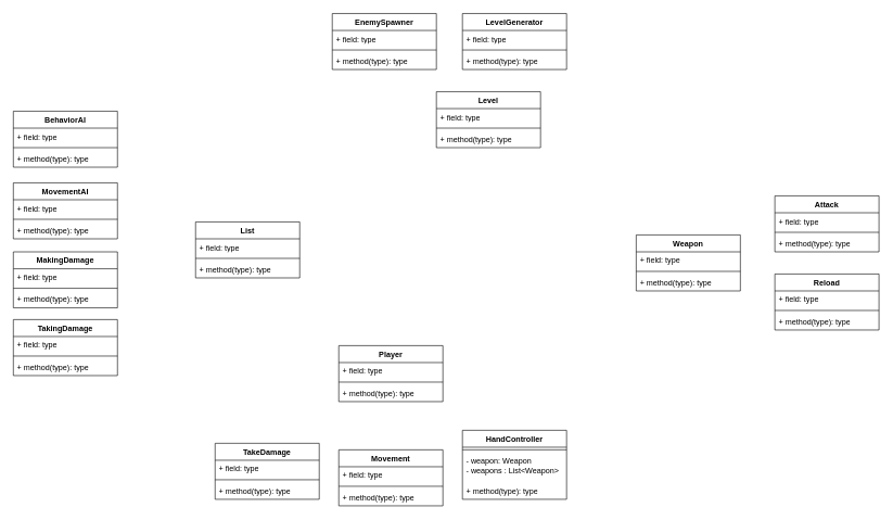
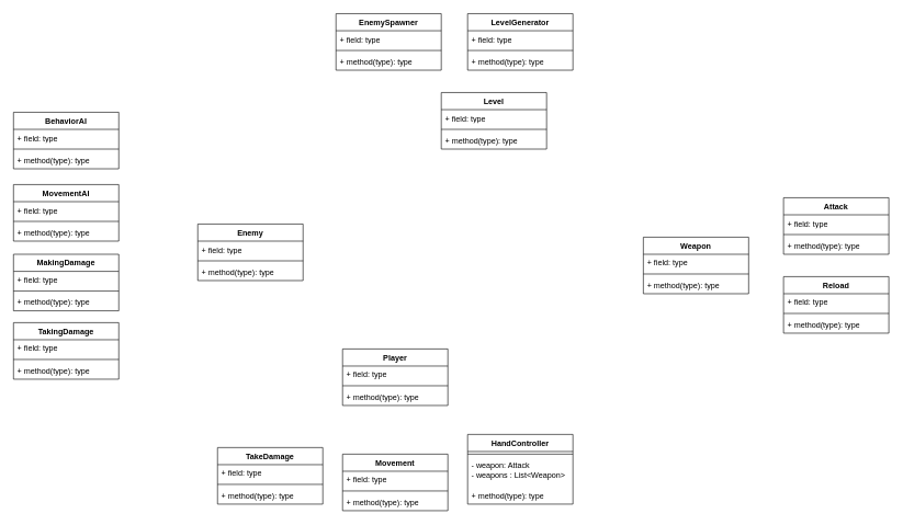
- <mxCell id="30" value="List" style="swimlane;fontStyle=1;align=center;verticalAlign=top;childLayout=stackLayout;horizontal=1;startSize=26;horizontalStack=0;resizeParent=1;resizeParentMax=0;resizeLast=0;collapsible=1;marginBottom=0;whiteSpace=wrap;html=1;" vertex="1" parent="1"><mxGeometry x="300" y="340" width="160" height="86" as="geometry" /></mxCell>
+ <mxCell id="30" value="Enemy" style="swimlane;fontStyle=1;align=center;verticalAlign=top;childLayout=stackLayout;horizontal=1;startSize=26;horizontalStack=0;resizeParent=1;resizeParentMax=0;resizeLast=0;collapsible=1;marginBottom=0;whiteSpace=wrap;html=1;" vertex="1" parent="1"><mxGeometry x="300" y="340" width="160" height="86" as="geometry" /></mxCell>
- <mxCell id="16" value="- weapon: Weapon&lt;div&gt;- weapons : List&amp;lt;Weapon&amp;gt;&lt;/div&gt;" style="text;strokeColor=none;fillColor=none;align=left;verticalAlign=top;spacingLeft=4;spacingRight=4;overflow=hidden;rotatable=0;points=[[0,0.5],[1,0.5]];portConstraint=eastwest;whiteSpace=wrap;html=1;" vertex="1" parent="14"><mxGeometry y="34" width="160" height="46" as="geometry" /></mxCell>
+ <mxCell id="16" value="- weapon: Attack&lt;div&gt;- weapons : List&amp;lt;Weapon&amp;gt;&lt;/div&gt;" style="text;strokeColor=none;fillColor=none;align=left;verticalAlign=top;spacingLeft=4;spacingRight=4;overflow=hidden;rotatable=0;points=[[0,0.5],[1,0.5]];portConstraint=eastwest;whiteSpace=wrap;html=1;" vertex="1" parent="14"><mxGeometry y="34" width="160" height="46" as="geometry" /></mxCell>
